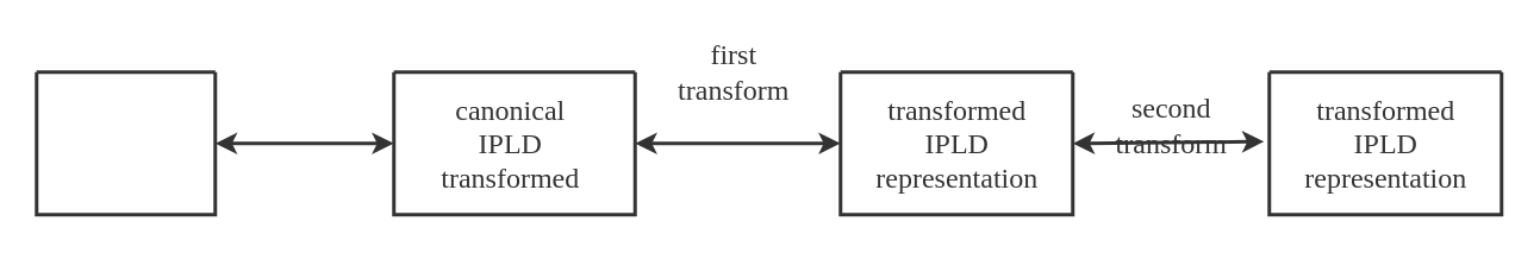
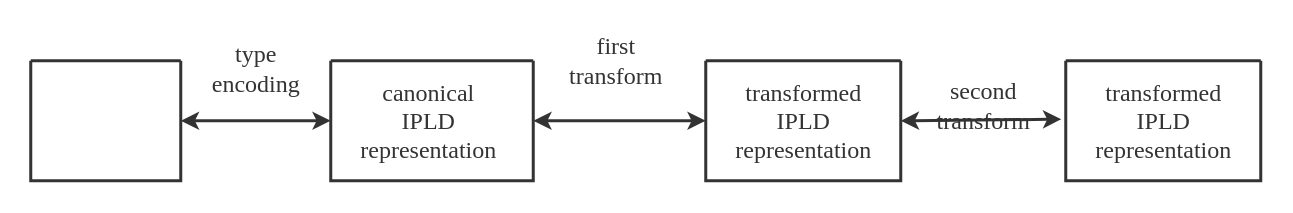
+ <mxCell id="6" value="&lt;font color=&quot;#333333&quot; face=&quot;Verdana&quot;&gt;&lt;span style=&quot;font-size: 16px&quot;&gt;type&lt;br&gt;encoding&lt;/span&gt;&lt;/font&gt;" style="text;html=1;align=center;verticalAlign=middle;resizable=0;points=[];autosize=1;strokeColor=none;fillColor=none;" parent="1" vertex="1"><mxGeometry x="125" y="25" width="90" height="40" as="geometry" /></mxCell>
- <mxCell id="5" value="&lt;font color=&quot;#333333&quot; face=&quot;Verdana&quot;&gt;&lt;span style=&quot;font-size: 16px&quot;&gt;canonical&lt;br&gt;IPLD&lt;br&gt;transformed&lt;/span&gt;&lt;/font&gt;" style="text;html=1;align=center;verticalAlign=middle;resizable=0;points=[];autosize=1;strokeColor=none;fillColor=none;" parent="4" vertex="1"><mxGeometry y="15" width="130" height="50" as="geometry" /></mxCell>
+ <mxCell id="5" value="&lt;font color=&quot;#333333&quot; face=&quot;Verdana&quot;&gt;&lt;span style=&quot;font-size: 16px&quot;&gt;canonical&lt;br&gt;IPLD&lt;br&gt;representation&lt;/span&gt;&lt;/font&gt;" style="text;html=1;align=center;verticalAlign=middle;resizable=0;points=[];autosize=1;strokeColor=none;fillColor=none;" parent="4" vertex="1"><mxGeometry y="15" width="130" height="50" as="geometry" /></mxCell>
